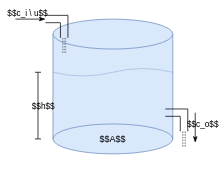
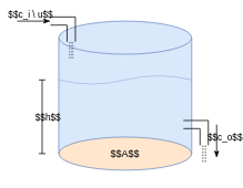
- <mxCell id="3" value="$$A$$" style="ellipse;whiteSpace=wrap;html=1;rotation=0;fillColor=#dae8fc;strokeColor=#6c8ebf;" vertex="1" parent="1"><mxGeometry x="70" y="165" width="160" height="40" as="geometry" /></mxCell>
+ <mxCell id="3" value="$$A$$" style="ellipse;whiteSpace=wrap;html=1;rotation=0;fillColor=#ffe6cc;strokeColor=#6c8ebf;" vertex="1" parent="1"><mxGeometry x="70" y="165" width="160" height="40" as="geometry" /></mxCell>
